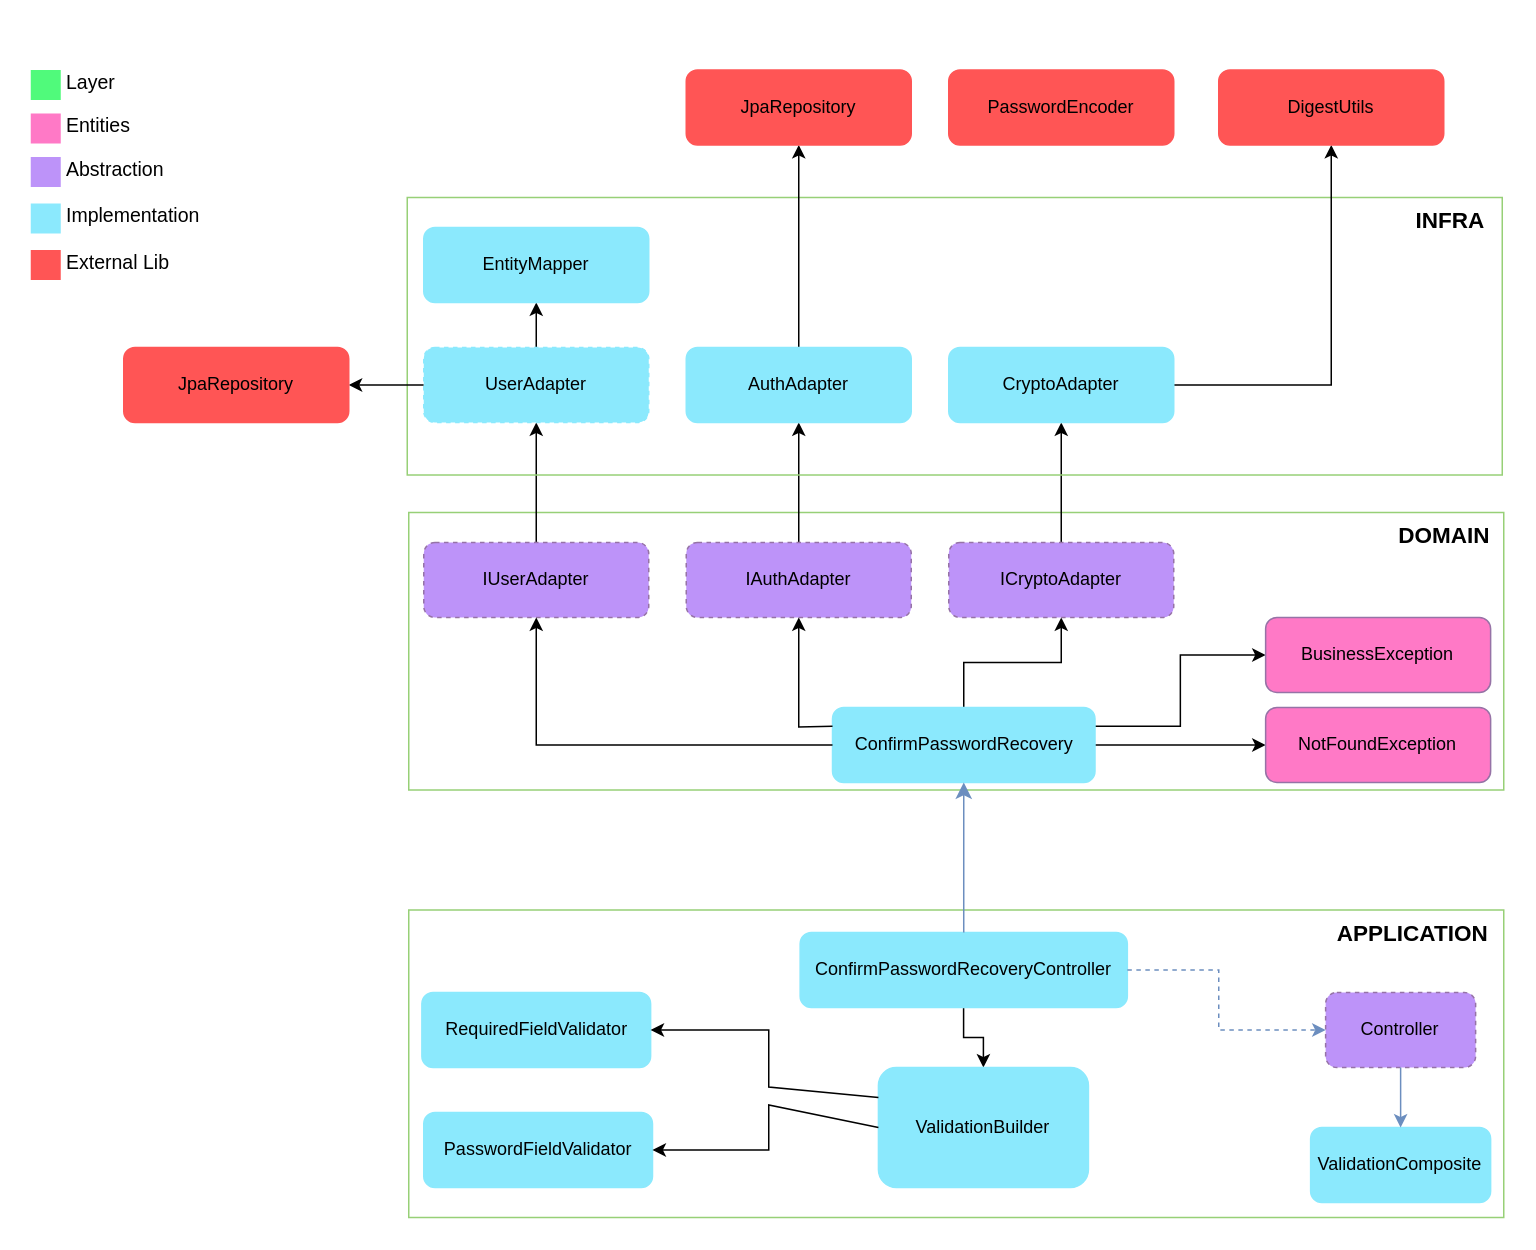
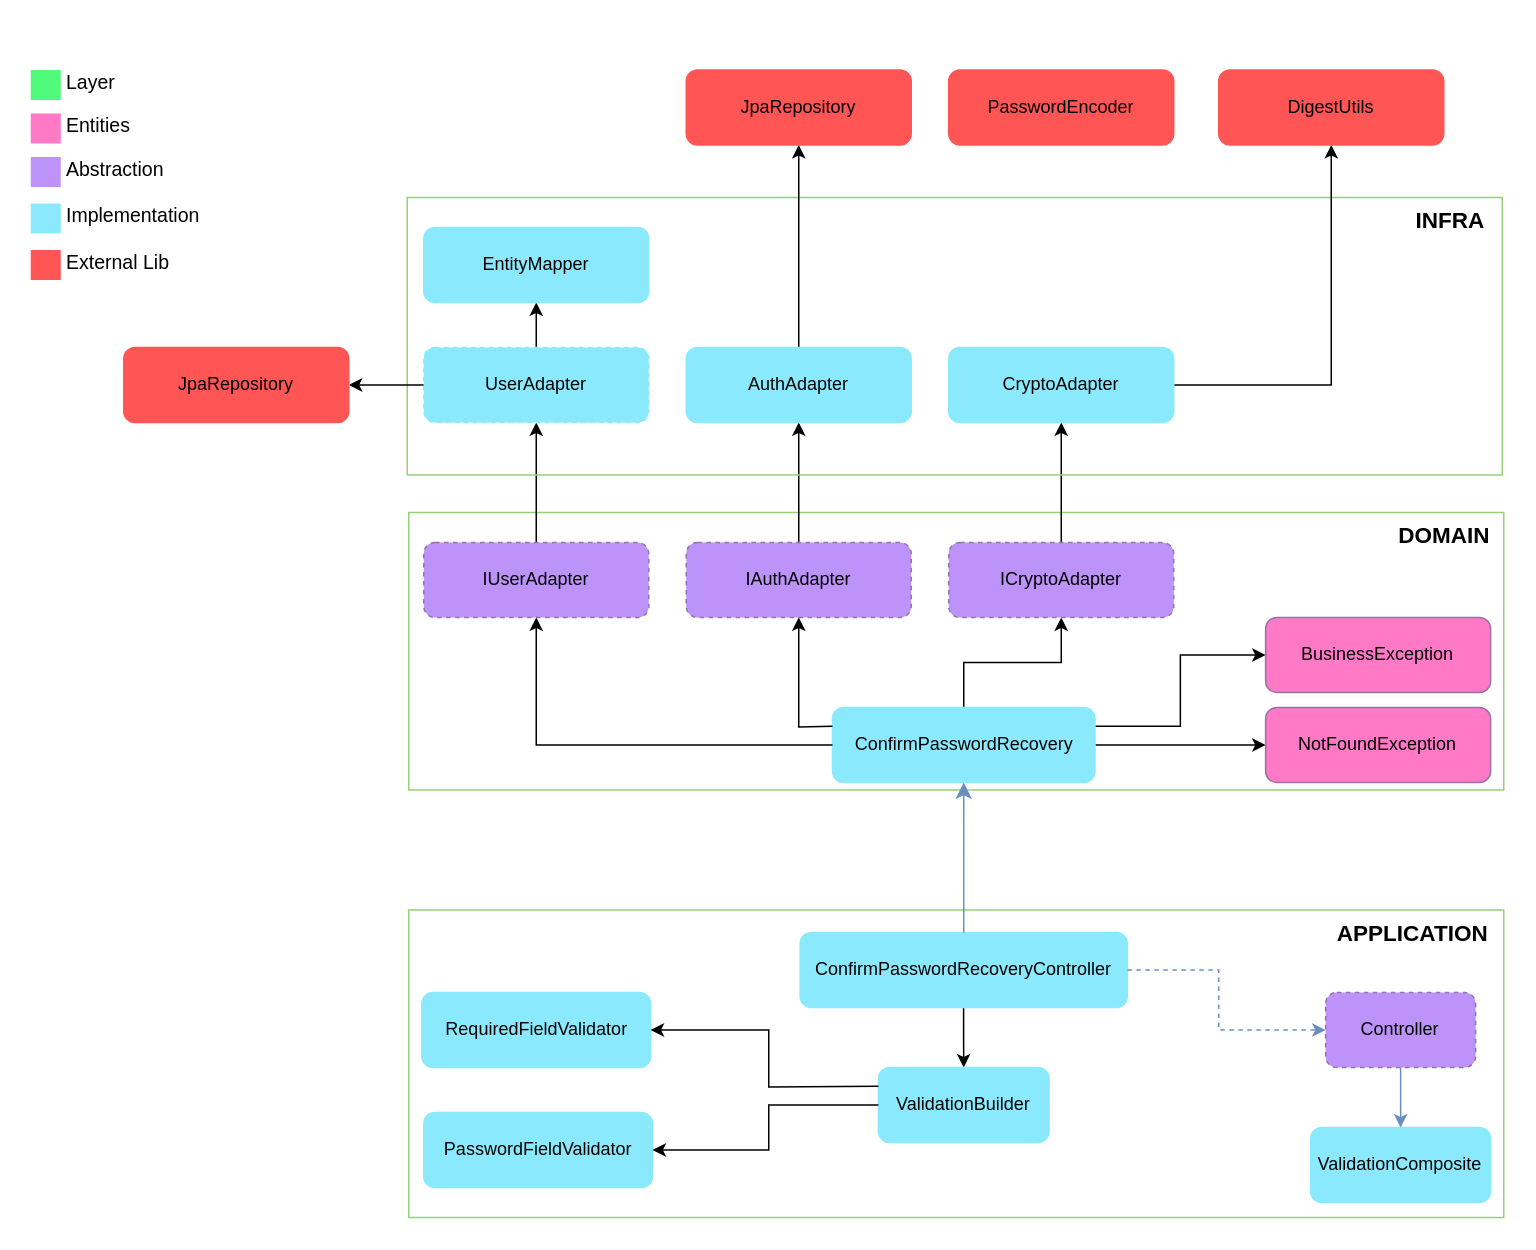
- <mxCell id="28" value="ValidationBuilder" style="rounded=1;whiteSpace=wrap;html=1;strokeColor=#8BE9FD;fillColor=#8BE9FD;" parent="1" vertex="1"><mxGeometry x="585.12" y="711" width="140" height="80" as="geometry" /></mxCell>
+ <mxCell id="28" value="ValidationBuilder" style="rounded=1;whiteSpace=wrap;html=1;strokeColor=#8BE9FD;fillColor=#8BE9FD;" parent="1" vertex="1"><mxGeometry x="585.12" y="711" width="113.75" height="50" as="geometry" /></mxCell>
